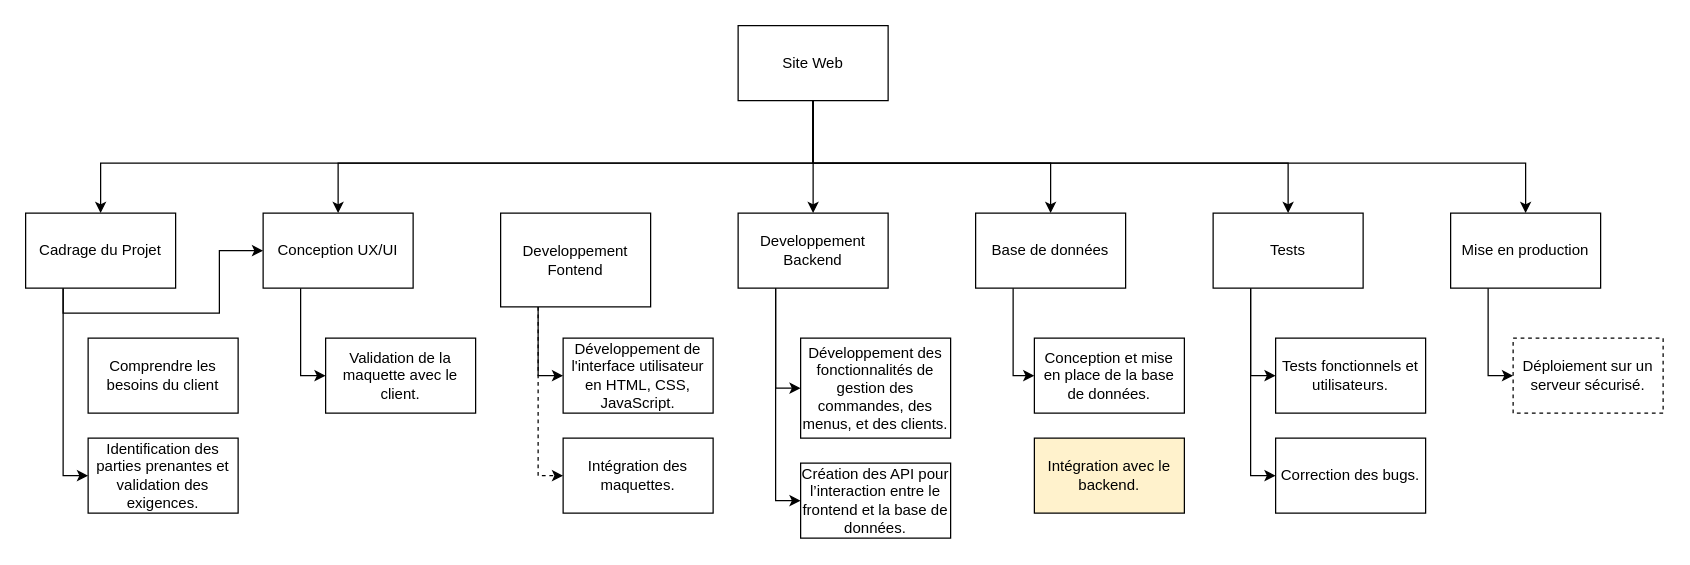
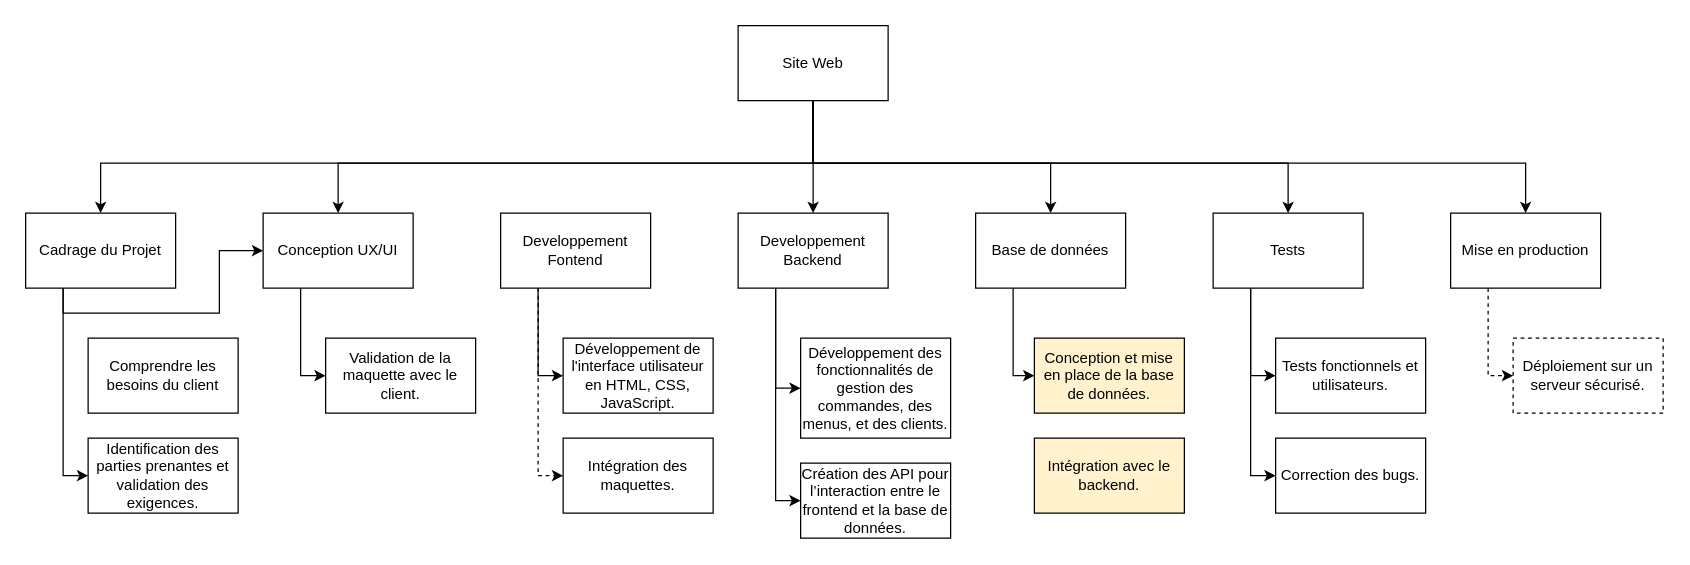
- <mxCell id="16" value="Developpement Fontend" style="rounded=0;whiteSpace=wrap;html=1;" vertex="1" parent="1"><mxGeometry x="400" y="170" width="120" height="75" as="geometry" /></mxCell>
+ <mxCell id="16" value="Developpement Fontend" style="rounded=0;whiteSpace=wrap;html=1;" vertex="1" parent="1"><mxGeometry x="400" y="170" width="120" height="60" as="geometry" /></mxCell>
- <mxCell id="25" style="edgeStyle=orthogonalEdgeStyle;rounded=0;orthogonalLoop=1;jettySize=auto;html=1;exitX=0.25;exitY=1;exitDx=0;exitDy=0;entryX=0;entryY=0.5;entryDx=0;entryDy=0;" edge="1" parent="1" source="26" target="38"><mxGeometry relative="1" as="geometry" /></mxCell>
+ <mxCell id="25" style="edgeStyle=orthogonalEdgeStyle;rounded=0;orthogonalLoop=1;jettySize=auto;html=1;exitX=0.25;exitY=1;exitDx=0;exitDy=0;entryX=0;entryY=0.5;entryDx=0;entryDy=0;dashed=1;" edge="1" parent="1" source="26" target="38"><mxGeometry relative="1" as="geometry" /></mxCell>
- <mxCell id="34" value="Conception et mise en place de la base de données." style="rounded=0;whiteSpace=wrap;html=1;" vertex="1" parent="1"><mxGeometry x="827" y="270" width="120" height="60" as="geometry" /></mxCell>
+ <mxCell id="34" value="Conception et mise en place de la base de données." style="rounded=0;whiteSpace=wrap;html=1;fillColor=#fff2cc;" vertex="1" parent="1"><mxGeometry x="827" y="270" width="120" height="60" as="geometry" /></mxCell>
